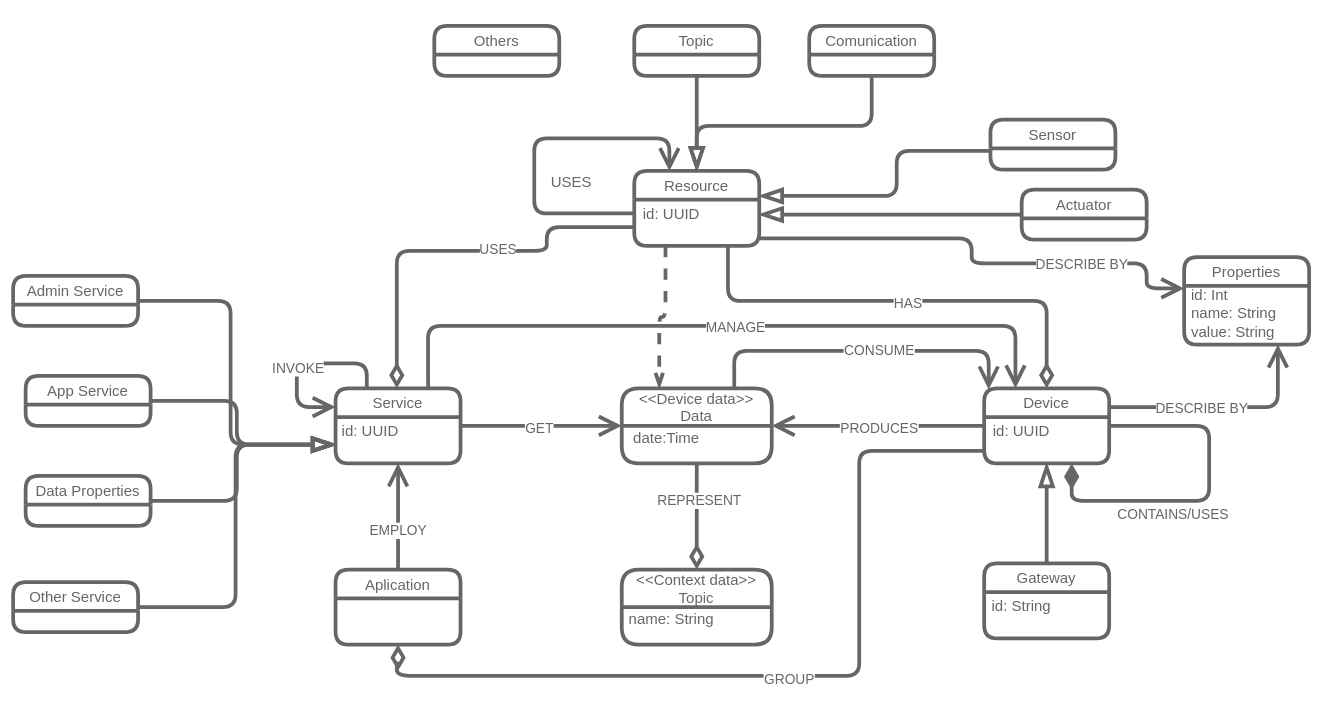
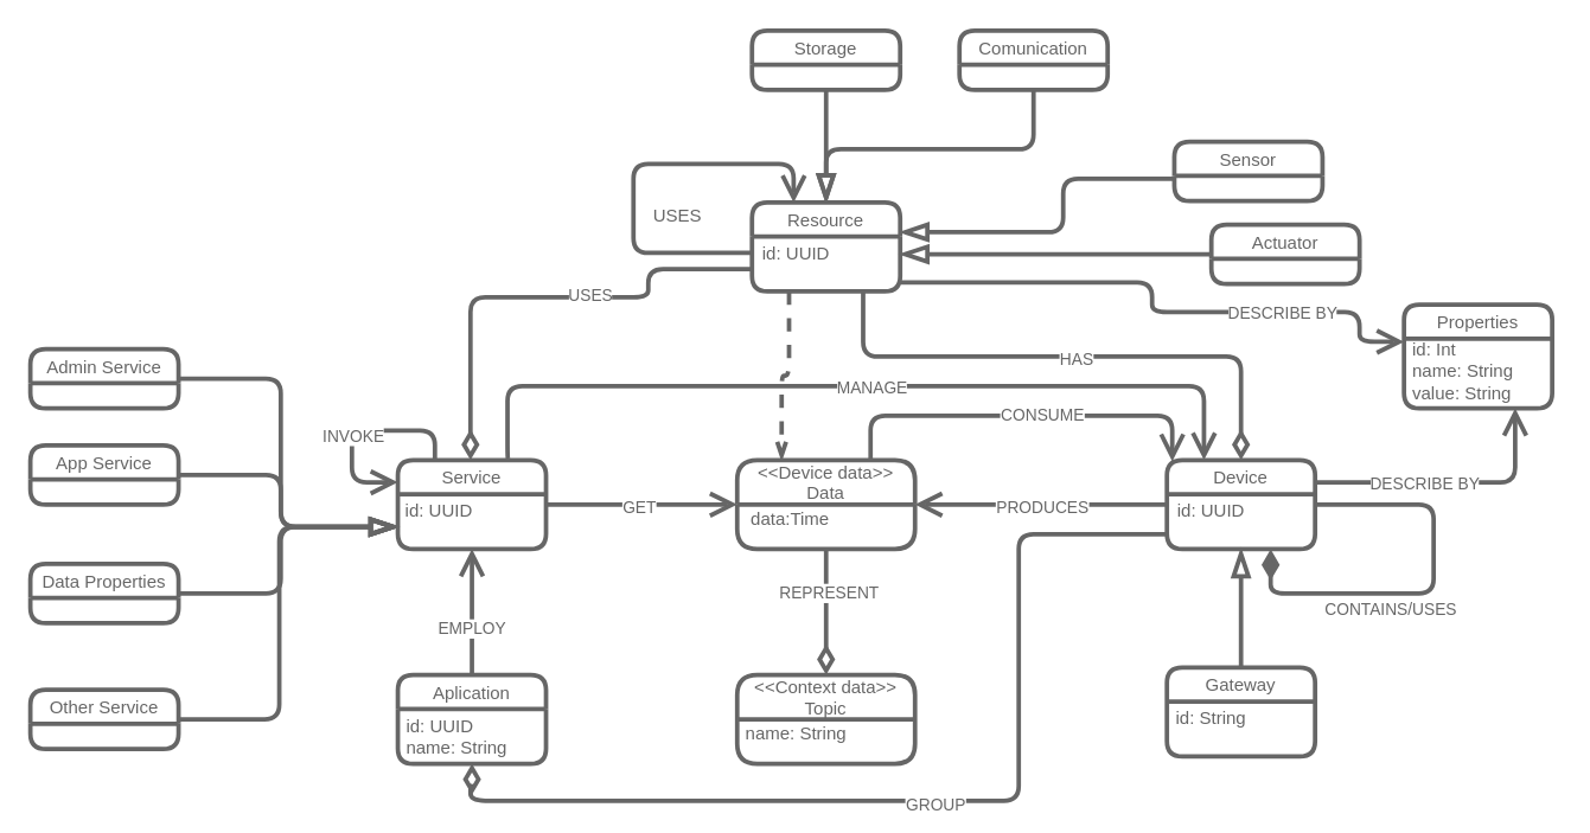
- <mxCell id="4" value="Topic" style="swimlane;strokeWidth=3;rounded=1;fontStyle=0;strokeColor=#666666;fillColor=#FFFFFF;fontColor=#666666;container=0;" parent="1" vertex="1"><mxGeometry x="507" y="20" width="100" height="40" as="geometry" /></mxCell>
+ <mxCell id="4" value="Storage" style="swimlane;strokeWidth=3;rounded=1;fontStyle=0;strokeColor=#666666;fillColor=#FFFFFF;fontColor=#666666;container=0;" parent="1" vertex="1"><mxGeometry x="507" y="20" width="100" height="40" as="geometry" /></mxCell>
- <mxCell id="2" value="Others" style="swimlane;strokeWidth=3;rounded=1;fontStyle=0;strokeColor=#666666;fillColor=#FFFFFF;fontColor=#666666;container=0;" parent="1" vertex="1"><mxGeometry x="347" y="20" width="100" height="40" as="geometry" /></mxCell>
- <mxCell id="12" value="Admin Service" style="swimlane;strokeWidth=3;rounded=1;fontStyle=0;strokeColor=#666666;fillColor=#FFFFFF;fontColor=#666666;container=0;" parent="1" vertex="1"><mxGeometry x="10" y="220" width="100" height="40" as="geometry" /></mxCell>
+ <mxCell id="12" value="Admin Service" style="swimlane;strokeWidth=3;rounded=1;fontStyle=0;strokeColor=#666666;fillColor=#FFFFFF;fontColor=#666666;container=0;" parent="1" vertex="1"><mxGeometry x="20" y="235" width="100" height="40" as="geometry" /></mxCell>
- <mxCell id="58" value="date:Time" style="text;html=1;strokeColor=none;fillColor=none;align=center;verticalAlign=middle;whiteSpace=wrap;rounded=0;container=0;fontColor=#666666;" parent="1" vertex="1"><mxGeometry x="497" y="335" width="72" height="30" as="geometry" /></mxCell>
+ <mxCell id="58" value="data:Time" style="text;html=1;strokeColor=none;fillColor=none;align=center;verticalAlign=middle;whiteSpace=wrap;rounded=0;container=0;fontColor=#666666;" parent="1" vertex="1"><mxGeometry x="497" y="335" width="72" height="30" as="geometry" /></mxCell>
- <mxCell id="18" value="Other Service" style="swimlane;strokeWidth=3;rounded=1;fontStyle=0;strokeColor=#666666;fillColor=#FFFFFF;fontColor=#666666;container=0;" parent="1" vertex="1"><mxGeometry x="10" y="465" width="100" height="40" as="geometry" /></mxCell>
+ <mxCell id="18" value="Other Service" style="swimlane;strokeWidth=3;rounded=1;fontStyle=0;strokeColor=#666666;fillColor=#FFFFFF;fontColor=#666666;container=0;" parent="1" vertex="1"><mxGeometry x="20" y="465" width="100" height="40" as="geometry" /></mxCell>
+ <mxCell id="56" value="id: UUID&lt;br&gt;name: String" style="text;html=1;strokeColor=none;fillColor=none;align=left;verticalAlign=middle;whiteSpace=wrap;rounded=0;container=0;fontColor=#666666;" parent="1" vertex="1"><mxGeometry x="272" y="482" width="80" height="30" as="geometry" /></mxCell>
